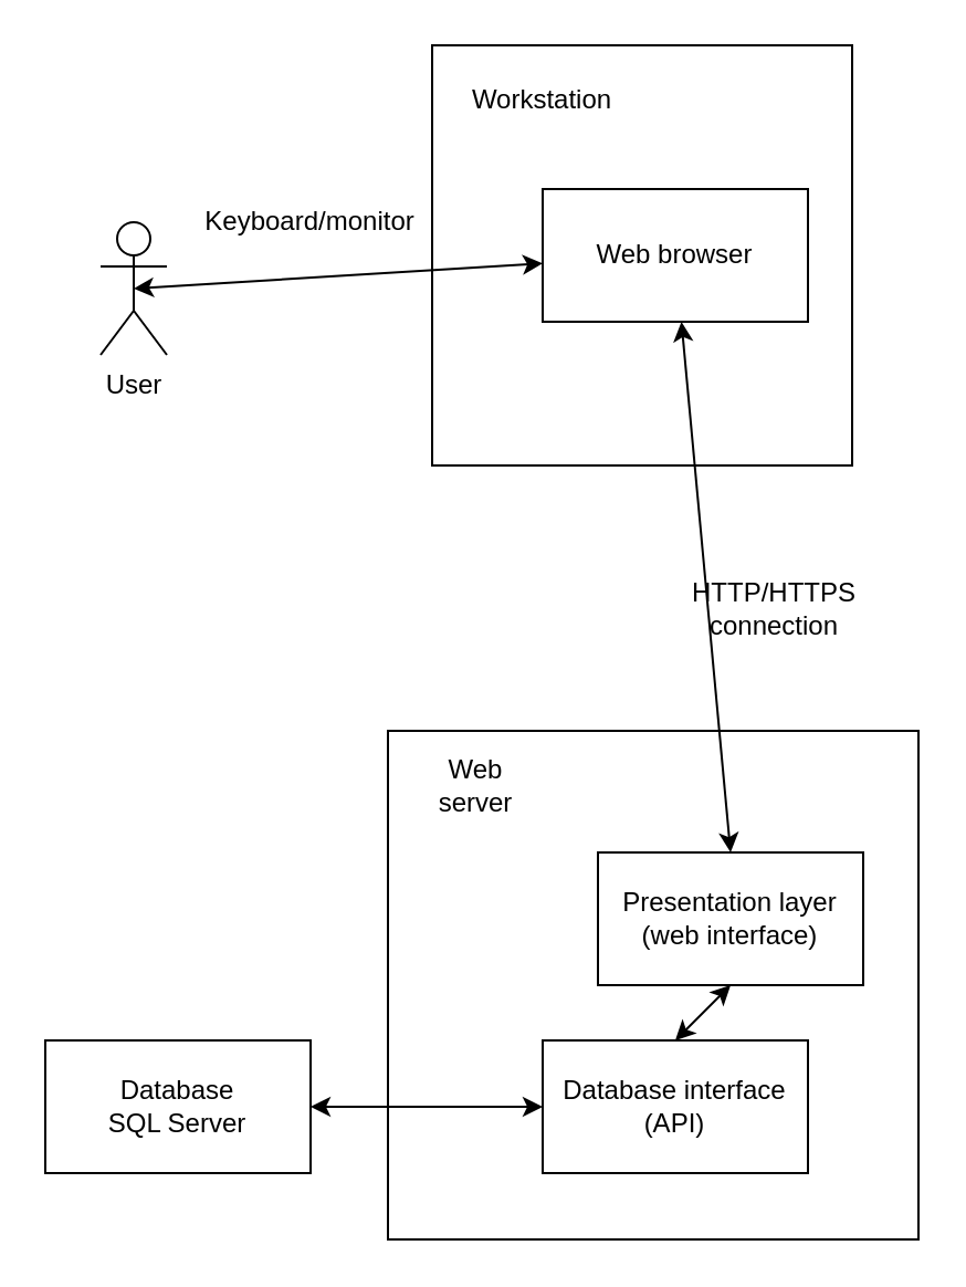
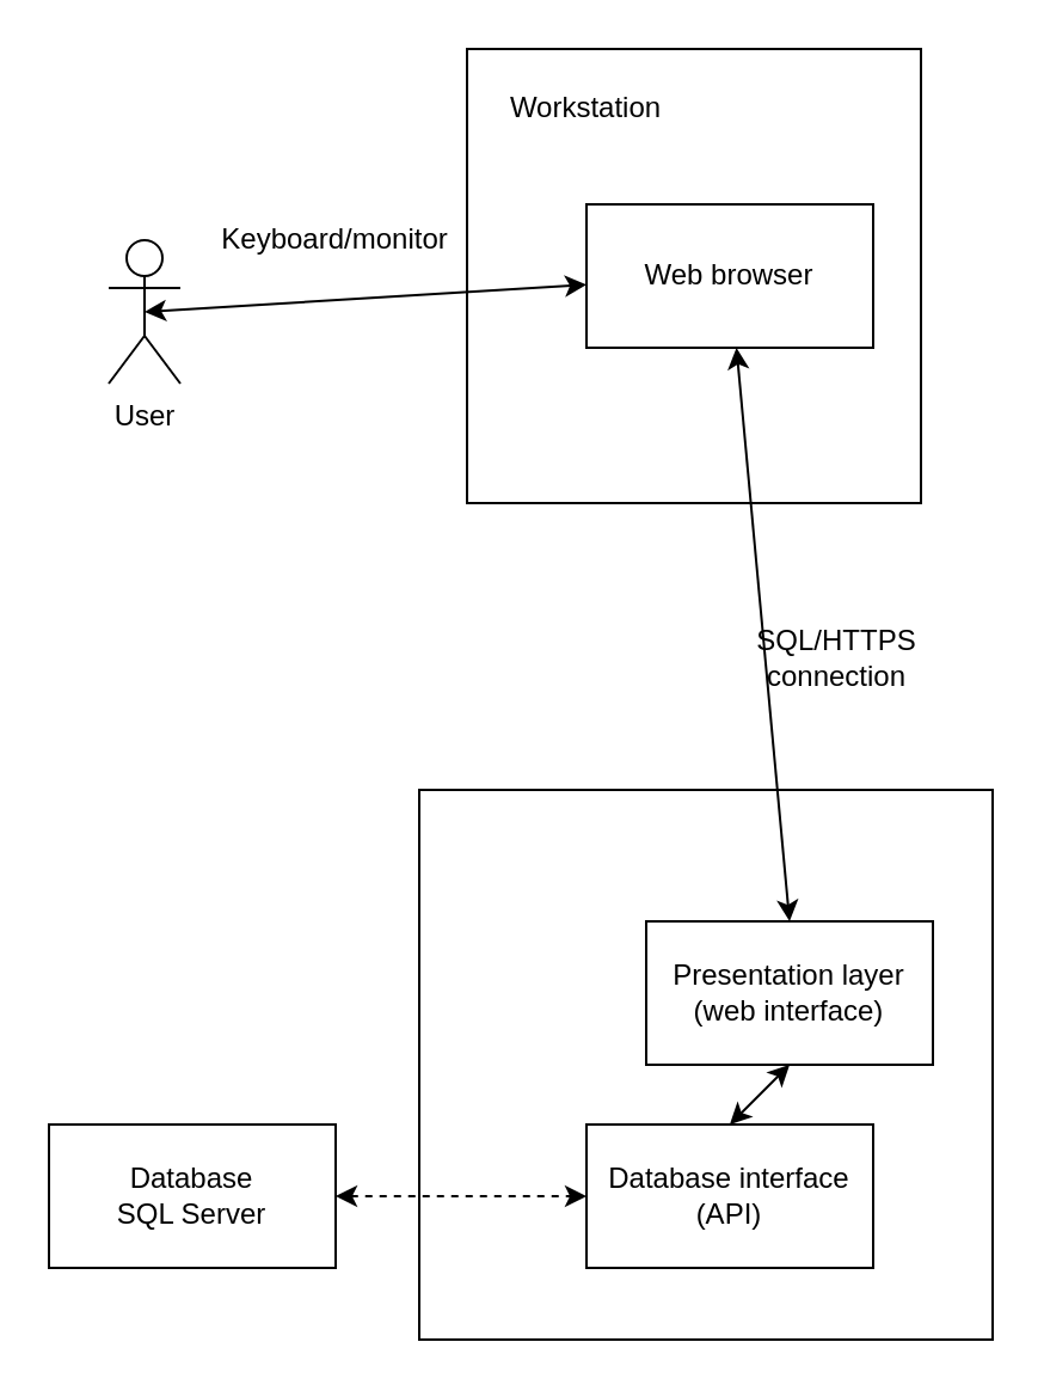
- <mxCell id="16" value="HTTP/HTTPS connection" style="text;html=1;strokeColor=none;fillColor=none;align=center;verticalAlign=middle;whiteSpace=wrap;rounded=0;" vertex="1" parent="1"><mxGeometry x="305" y="260" width="90" height="30" as="geometry" /></mxCell>
+ <mxCell id="16" value="SQL/HTTPS connection" style="text;html=1;strokeColor=none;fillColor=none;align=center;verticalAlign=middle;whiteSpace=wrap;rounded=0;" vertex="1" parent="1"><mxGeometry x="305" y="260" width="90" height="30" as="geometry" /></mxCell>
- <mxCell id="15" value="Web server" style="text;html=1;strokeColor=none;fillColor=none;align=center;verticalAlign=middle;whiteSpace=wrap;rounded=0;" vertex="1" parent="1"><mxGeometry x="185" y="340" width="60" height="30" as="geometry" /></mxCell>
- <mxCell id="13" value="" style="endArrow=classic;startArrow=classic;html=1;rounded=0;exitX=1;exitY=0.5;exitDx=0;exitDy=0;entryX=0;entryY=0.5;entryDx=0;entryDy=0;" edge="1" parent="1" source="12" target="11"><mxGeometry width="50" height="50" relative="1" as="geometry"><mxPoint x="225" y="440" as="sourcePoint" /><mxPoint x="275" y="390" as="targetPoint" /></mxGeometry></mxCell>
+ <mxCell id="13" value="" style="endArrow=classic;startArrow=classic;html=1;rounded=0;exitX=1;exitY=0.5;exitDx=0;exitDy=0;entryX=0;entryY=0.5;entryDx=0;entryDy=0;dashed=1;" edge="1" parent="1" source="12" target="11"><mxGeometry width="50" height="50" relative="1" as="geometry"><mxPoint x="225" y="440" as="sourcePoint" /><mxPoint x="275" y="390" as="targetPoint" /></mxGeometry></mxCell>
